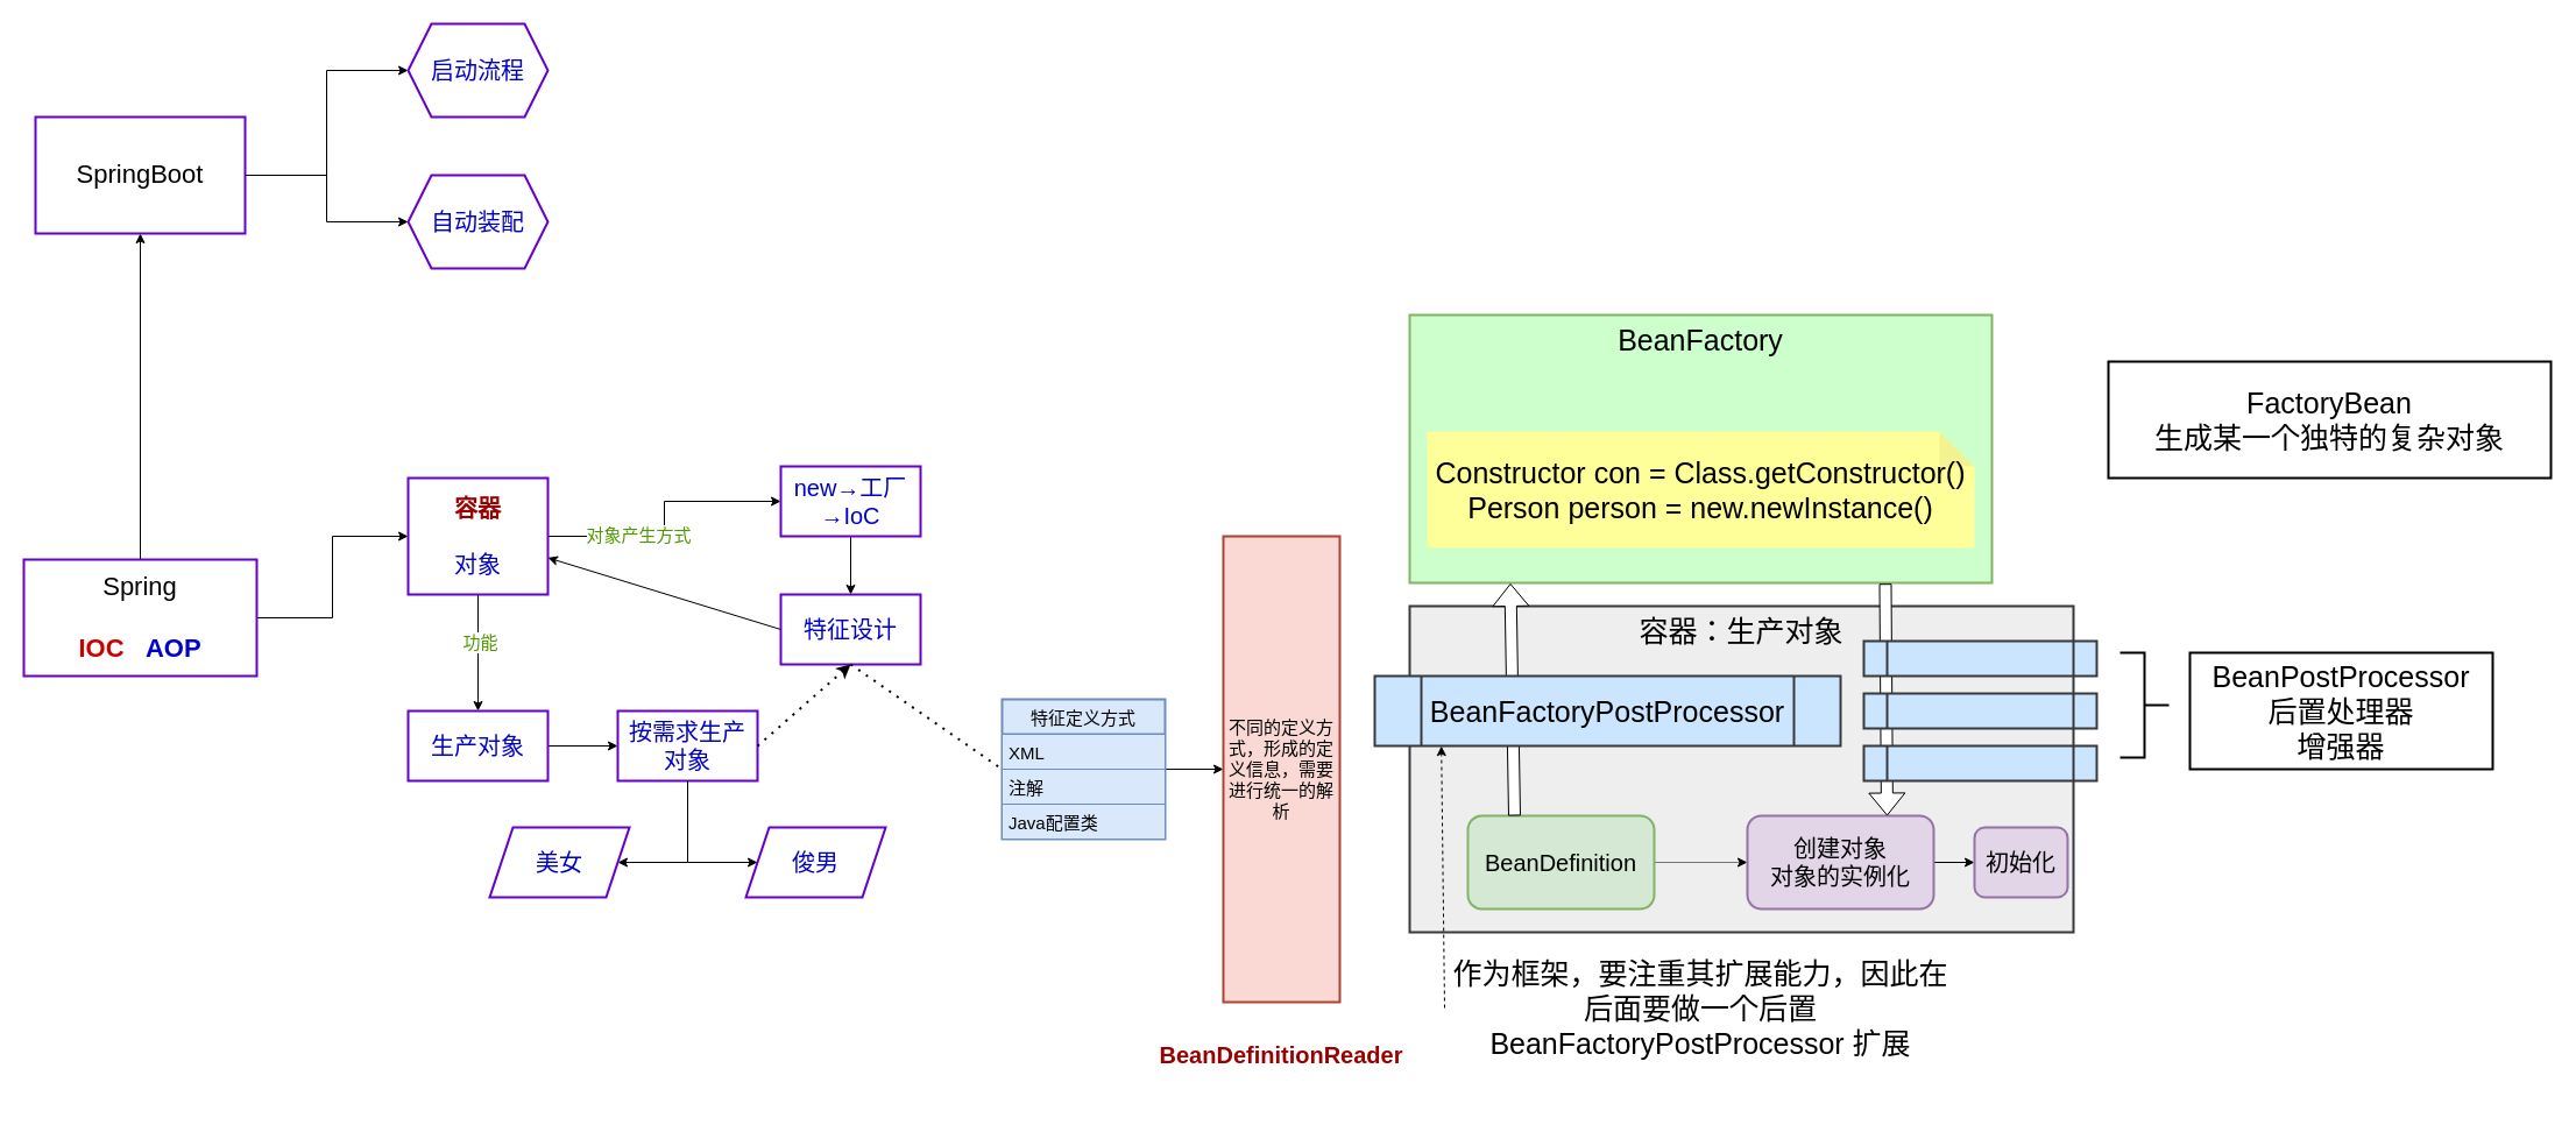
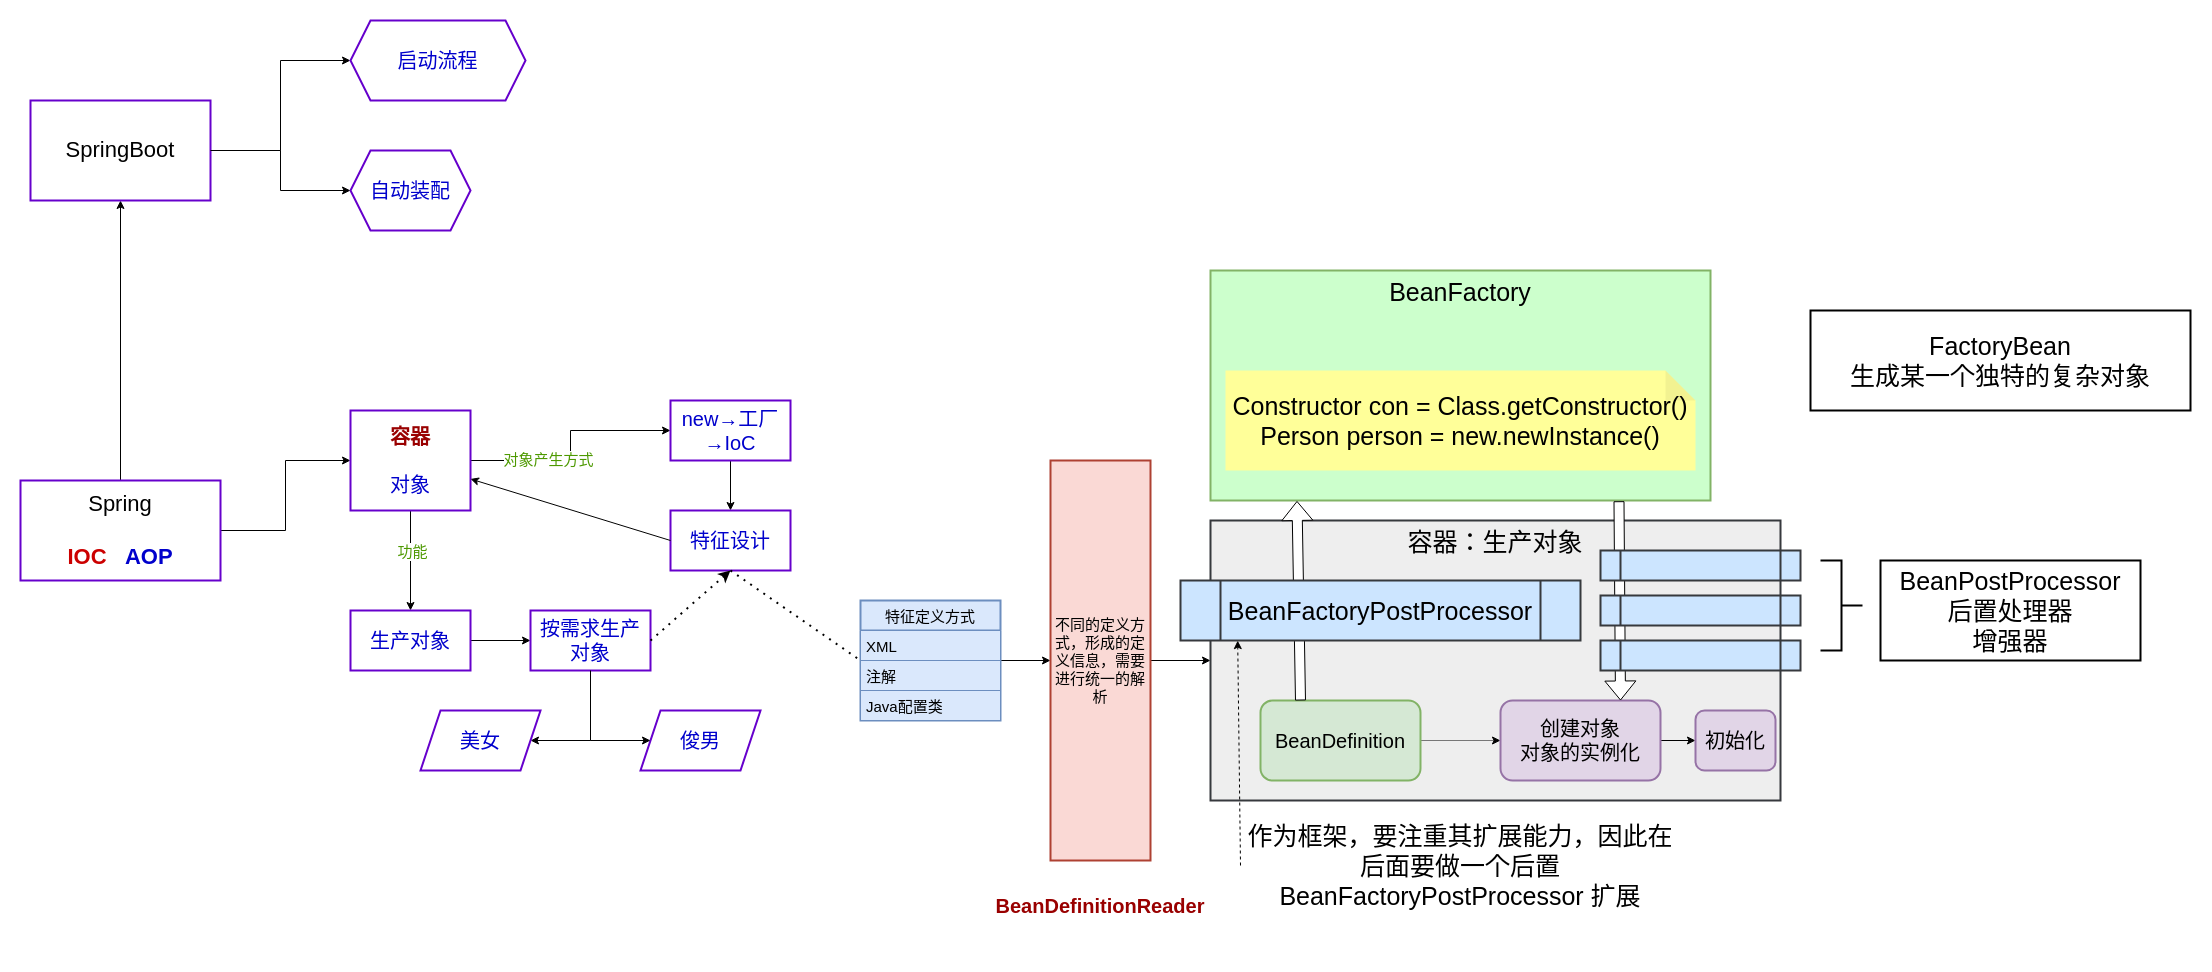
- <mxCell id="52" value="启动流程" style="shape=hexagon;perimeter=hexagonPerimeter2;whiteSpace=wrap;html=1;fixedSize=1;fillColor=none;strokeColor=#6600CC;fontColor=#0000CC;rounded=0;labelBorderColor=none;strokeWidth=2;fontSize=20;" parent="1" vertex="1"><mxGeometry x="350" y="20" width="120" height="80" as="geometry" /></mxCell>
+ <mxCell id="52" value="启动流程" style="shape=hexagon;perimeter=hexagonPerimeter2;whiteSpace=wrap;html=1;fixedSize=1;fillColor=none;strokeColor=#6600CC;fontColor=#0000CC;rounded=0;labelBorderColor=none;strokeWidth=2;fontSize=20;" parent="1" vertex="1"><mxGeometry x="350" y="20" width="175" height="80" as="geometry" /></mxCell>
+ <mxCell id="31" value="" style="edgeStyle=orthogonalEdgeStyle;rounded=0;orthogonalLoop=1;jettySize=auto;html=1;fontSize=15;fontColor=#000000;" parent="1" source="32" target="33" edge="1"><mxGeometry relative="1" as="geometry" /></mxCell>
